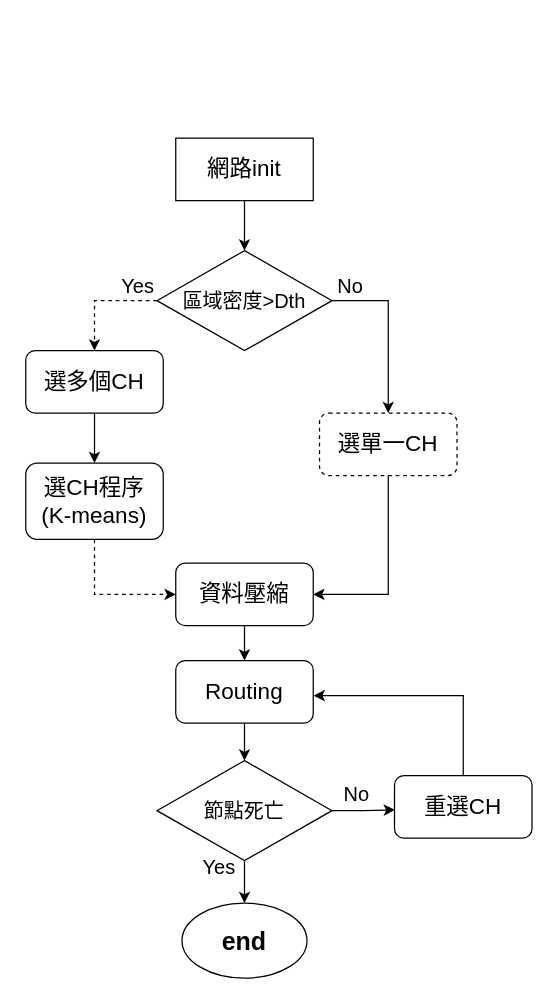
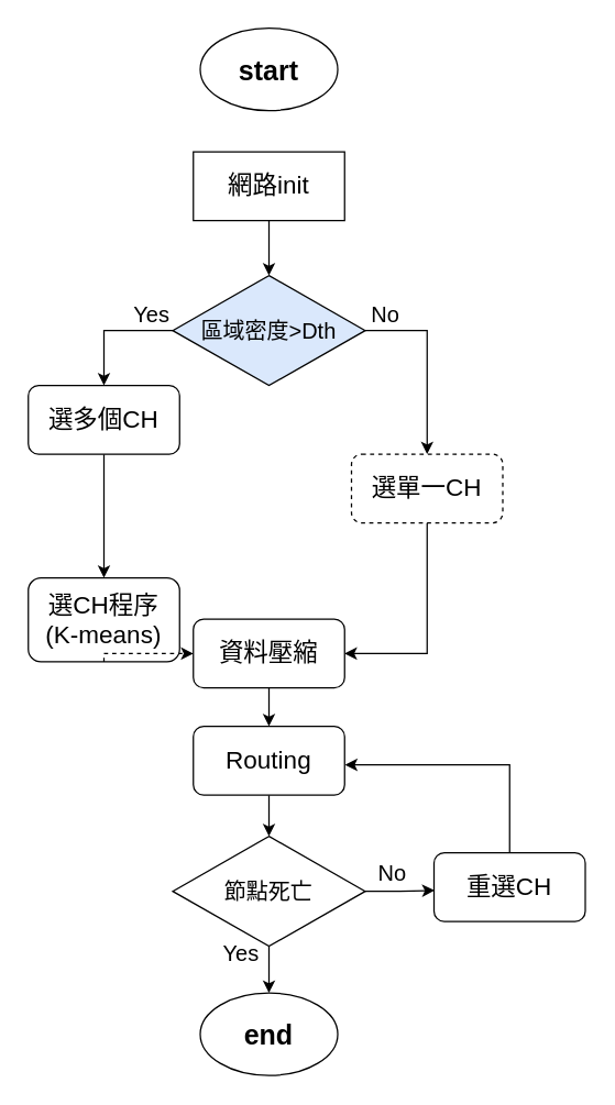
+ <mxCell id="2" value="start" style="ellipse;whiteSpace=wrap;html=1;fontSize=20;fontStyle=1" parent="1" vertex="1"><mxGeometry x="145" y="20" width="100" height="60" as="geometry" /></mxCell>
- <mxCell id="10" value="" style="endArrow=classic;html=1;rounded=0;entryX=0.5;entryY=0;entryDx=0;entryDy=0;exitX=0;exitY=0.5;exitDx=0;exitDy=0;dashed=1;" parent="1" source="7" target="9" edge="1"><mxGeometry width="50" height="50" relative="1" as="geometry"><mxPoint x="625" y="390" as="sourcePoint" /><mxPoint x="675" y="340" as="targetPoint" /><Array as="points"><mxPoint x="75" y="240" /></Array></mxGeometry></mxCell>
+ <mxCell id="10" value="" style="endArrow=classic;html=1;rounded=0;entryX=0.5;entryY=0;entryDx=0;entryDy=0;exitX=0;exitY=0.5;exitDx=0;exitDy=0;" parent="1" source="7" target="9" edge="1"><mxGeometry width="50" height="50" relative="1" as="geometry"><mxPoint x="625" y="390" as="sourcePoint" /><mxPoint x="675" y="340" as="targetPoint" /><Array as="points"><mxPoint x="75" y="240" /></Array></mxGeometry></mxCell>
- <mxCell id="7" value="區域密度&amp;gt;Dth" style="rhombus;whiteSpace=wrap;html=1;fontSize=16;" parent="1" vertex="1"><mxGeometry x="125" y="200" width="140" height="80" as="geometry" /></mxCell>
+ <mxCell id="7" value="區域密度&amp;gt;Dth" style="rhombus;whiteSpace=wrap;html=1;fontSize=16;fillColor=#dae8fc;" parent="1" vertex="1"><mxGeometry x="125" y="200" width="140" height="80" as="geometry" /></mxCell>
- <mxCell id="24" value="選CH程序&lt;div&gt;(K-means)&lt;/div&gt;" style="rounded=1;whiteSpace=wrap;html=1;fontSize=18;" vertex="1" parent="1"><mxGeometry x="20" y="370" width="110" height="61" as="geometry" /></mxCell>
+ <mxCell id="24" value="選CH程序&lt;div&gt;(K-means)&lt;/div&gt;" style="rounded=1;whiteSpace=wrap;html=1;fontSize=18;" vertex="1" parent="1"><mxGeometry x="20" y="420" width="110" height="61" as="geometry" /></mxCell>
